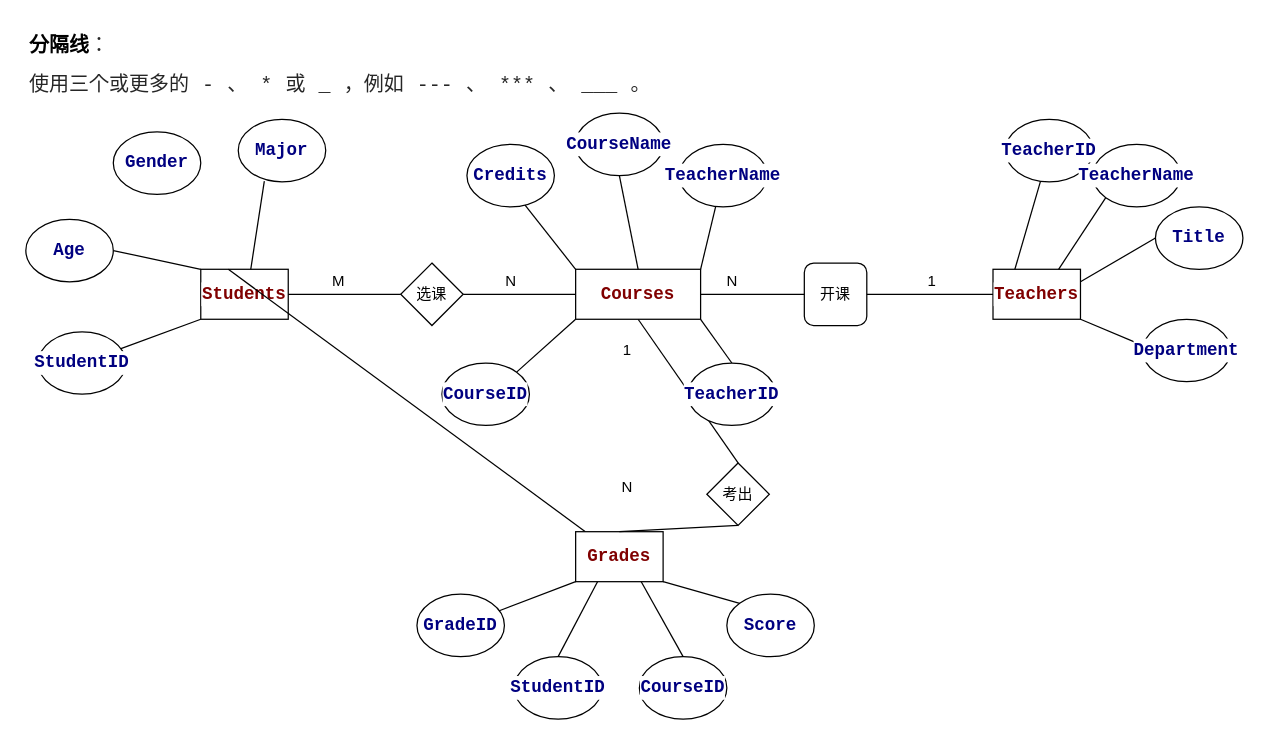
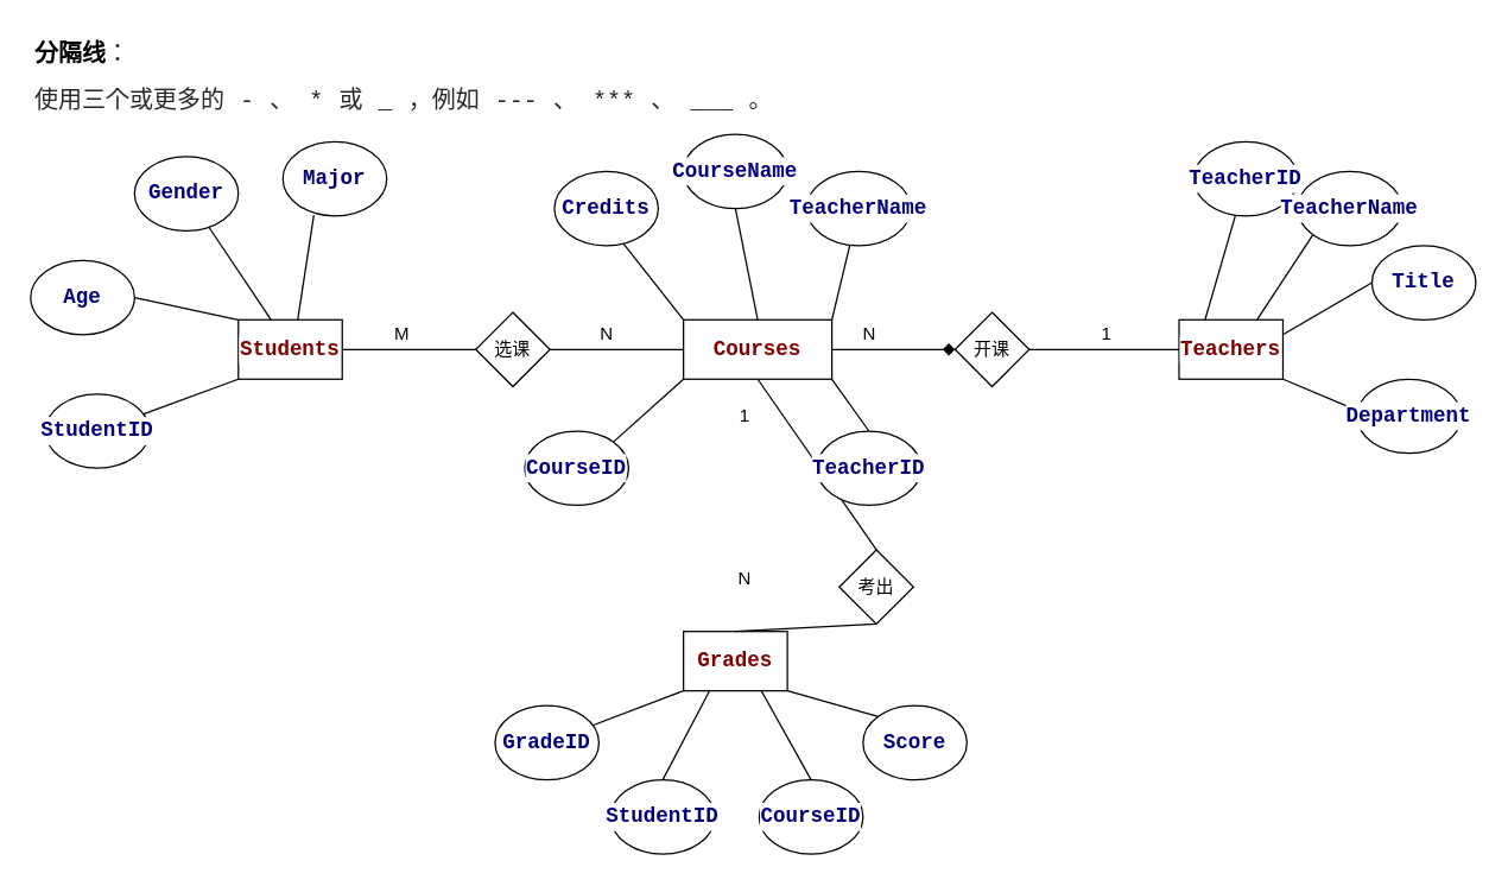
- <mxCell id="48" value="" style="endArrow=none;html=1;exitX=1;exitY=0.5;exitDx=0;exitDy=0;entryX=0;entryY=0.5;entryDx=0;entryDy=0;" parent="1" source="36" target="32" edge="1"><mxGeometry width="50" height="50" relative="1" as="geometry"><mxPoint x="543" y="234.47" as="sourcePoint" /><mxPoint x="633" y="234.47" as="targetPoint" /></mxGeometry></mxCell>
+ <mxCell id="48" value="" style="endArrow=diamond;html=1;exitX=1;exitY=0.5;exitDx=0;exitDy=0;entryX=0;entryY=0.5;entryDx=0;entryDy=0;" parent="1" source="36" target="32" edge="1"><mxGeometry width="50" height="50" relative="1" as="geometry"><mxPoint x="543" y="234.47" as="sourcePoint" /><mxPoint x="633" y="234.47" as="targetPoint" /></mxGeometry></mxCell>
- <mxCell id="32" value="开课" style="whiteSpace=wrap;html=1;rounded=1;" parent="1" vertex="1"><mxGeometry x="643" y="210" width="50" height="50" as="geometry" /></mxCell>
+ <mxCell id="32" value="开课" style="rhombus;whiteSpace=wrap;html=1;" parent="1" vertex="1"><mxGeometry x="643" y="210" width="50" height="50" as="geometry" /></mxCell>
- <mxCell id="5" value="" style="endArrow=none;html=1;exitX=0.315;exitY=0;exitDx=0;exitDy=0;exitPerimeter=0;" parent="1" source="2" target="11" edge="1"><mxGeometry width="50" height="50" relative="1" as="geometry"><mxPoint x="210" y="175" as="sourcePoint" /><mxPoint x="200" y="105" as="targetPoint" /></mxGeometry></mxCell>
+ <mxCell id="5" value="" style="endArrow=none;html=1;exitX=0.315;exitY=0;exitDx=0;exitDy=0;exitPerimeter=0;" parent="1" source="2" target="7" edge="1"><mxGeometry width="50" height="50" relative="1" as="geometry"><mxPoint x="210" y="175" as="sourcePoint" /><mxPoint x="200" y="105" as="targetPoint" /></mxGeometry></mxCell>
